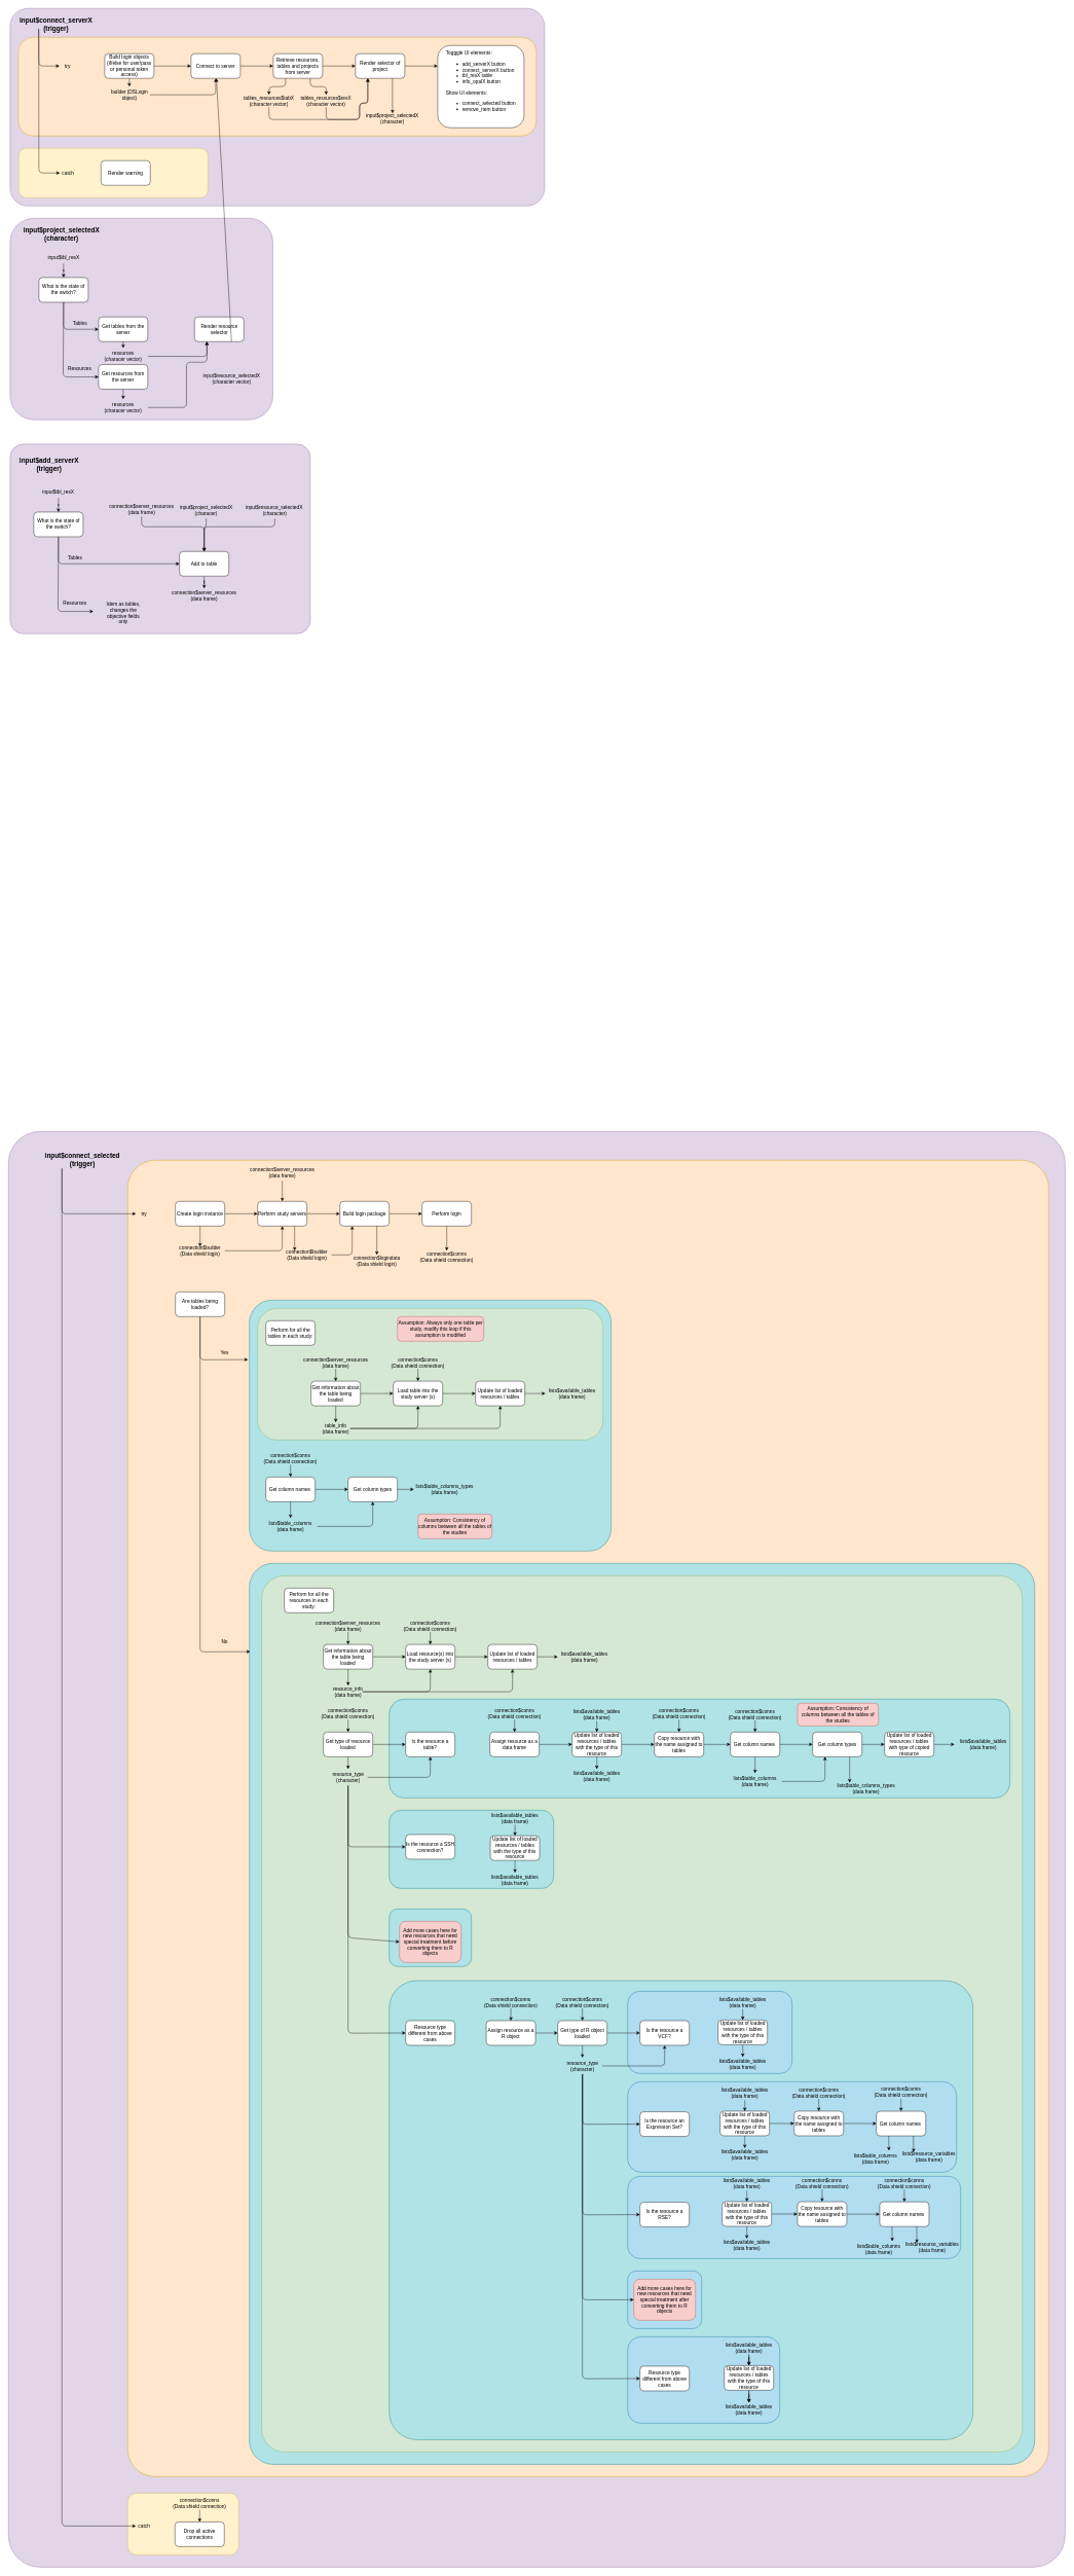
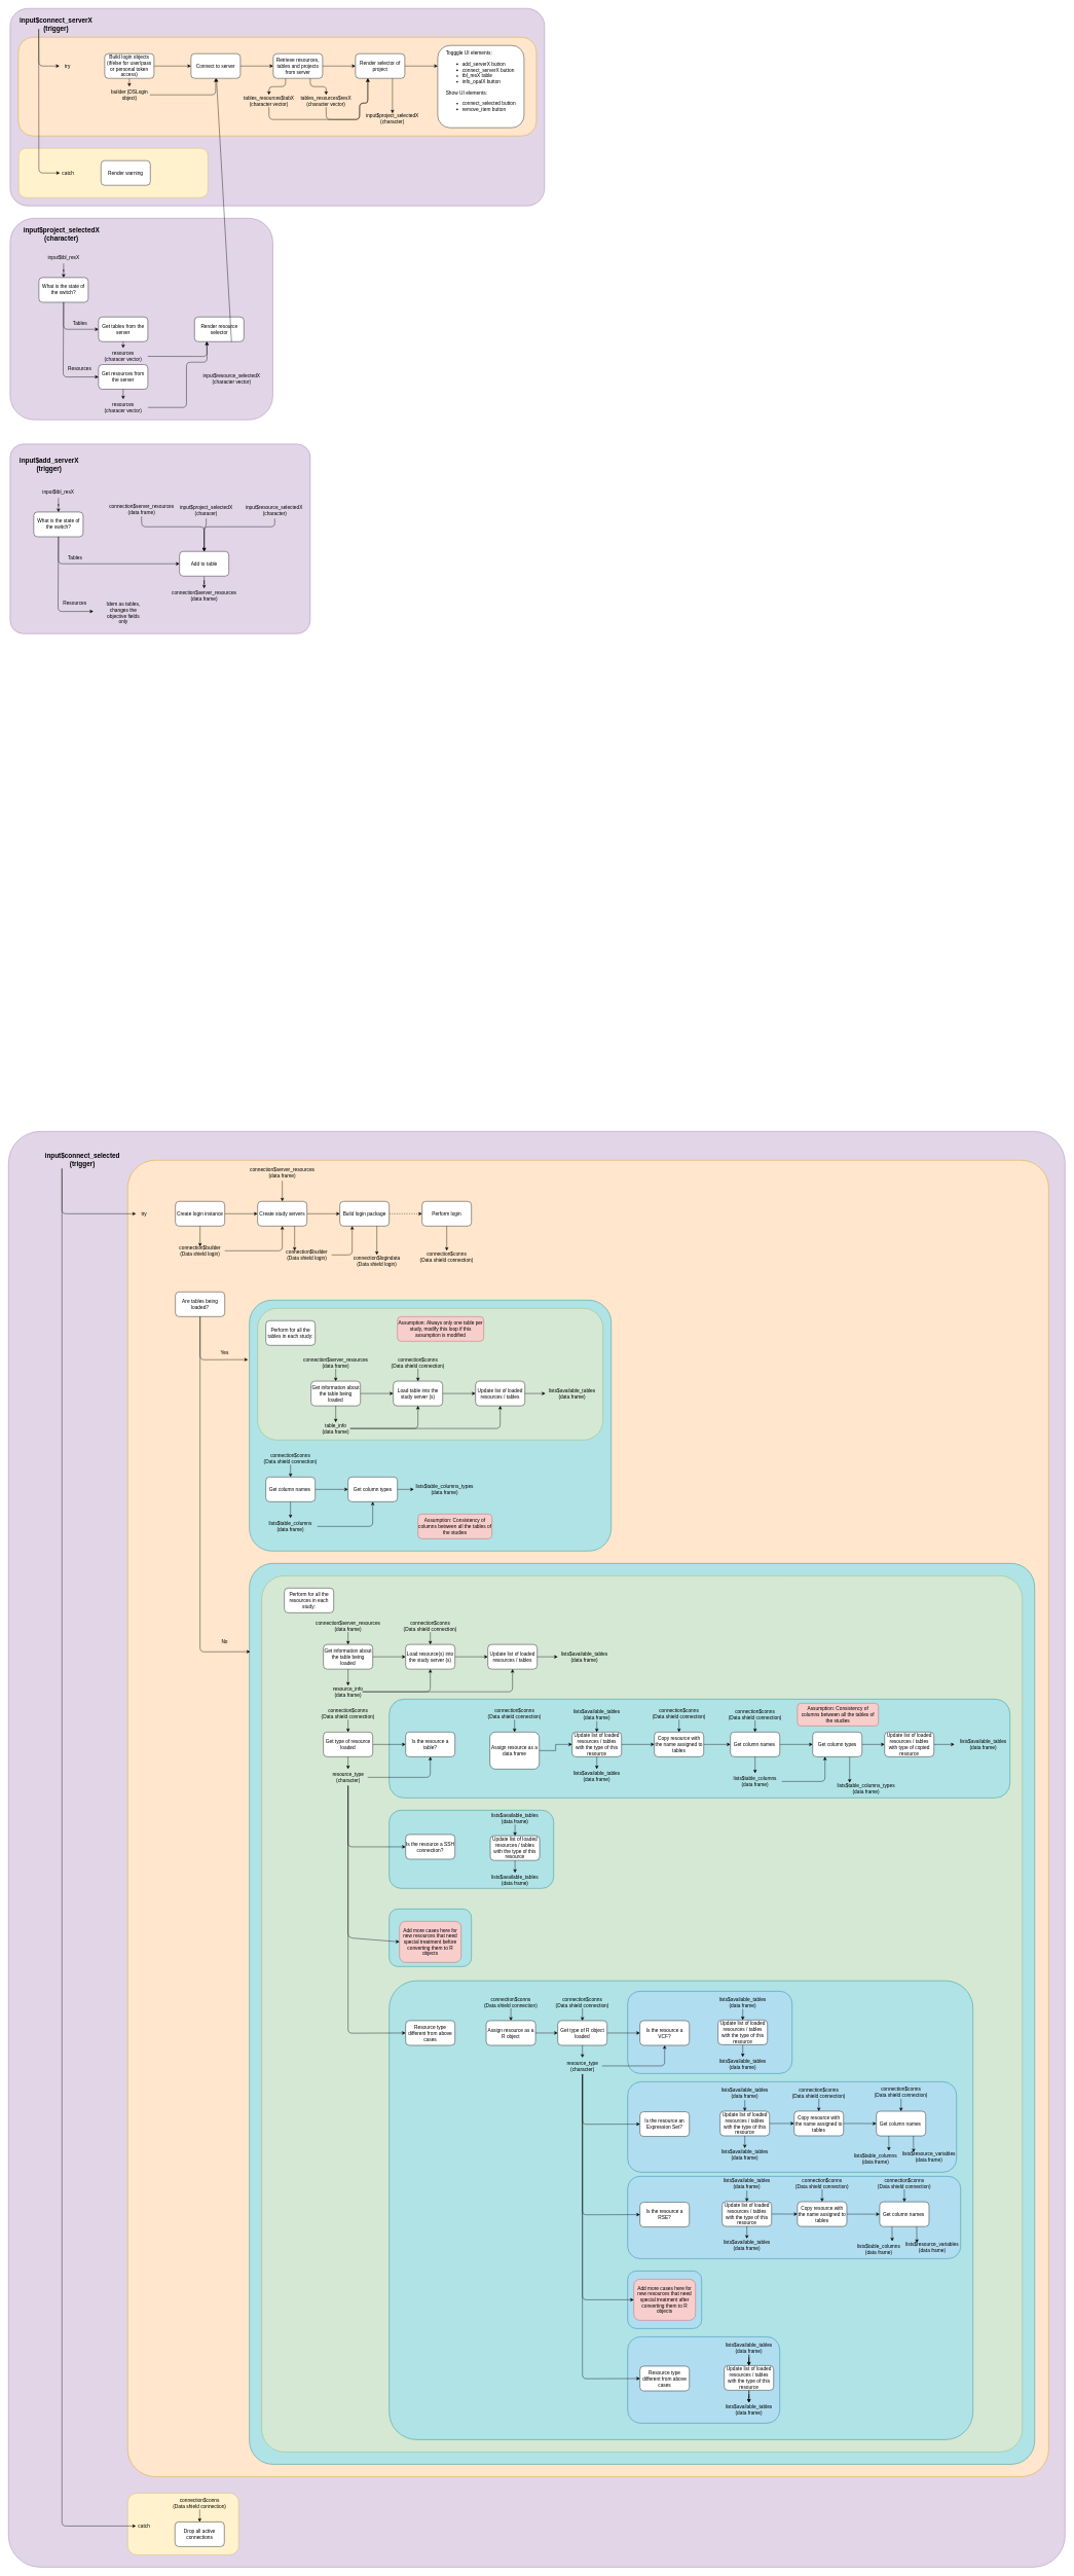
- <mxCell id="52" value="Perform study servers" style="whiteSpace=wrap;html=1;rounded=1;" parent="1" vertex="1"><mxGeometry x="626" y="2920" width="120" height="60" as="geometry" /></mxCell>
+ <mxCell id="52" value="Create study servers" style="whiteSpace=wrap;html=1;rounded=1;" parent="1" vertex="1"><mxGeometry x="626" y="2920" width="120" height="60" as="geometry" /></mxCell>
- <mxCell id="58" value="" style="edgeStyle=orthogonalEdgeStyle;rounded=0;orthogonalLoop=1;jettySize=auto;html=1;" parent="1" source="59" target="60" edge="1"><mxGeometry relative="1" as="geometry" /></mxCell>
+ <mxCell id="58" value="" style="edgeStyle=orthogonalEdgeStyle;rounded=0;orthogonalLoop=1;jettySize=auto;html=1;dashed=1;" parent="1" source="59" target="60" edge="1"><mxGeometry relative="1" as="geometry" /></mxCell>
- <mxCell id="122" value="Assign resource as a data frame" style="rounded=1;whiteSpace=wrap;html=1;" parent="1" vertex="1"><mxGeometry x="1191" y="4210" width="120" height="60" as="geometry" /></mxCell>
+ <mxCell id="122" value="Assign resource as a data frame" style="rounded=1;whiteSpace=wrap;html=1;" parent="1" vertex="1"><mxGeometry x="1191" y="4210" width="120" height="90" as="geometry" /></mxCell>
